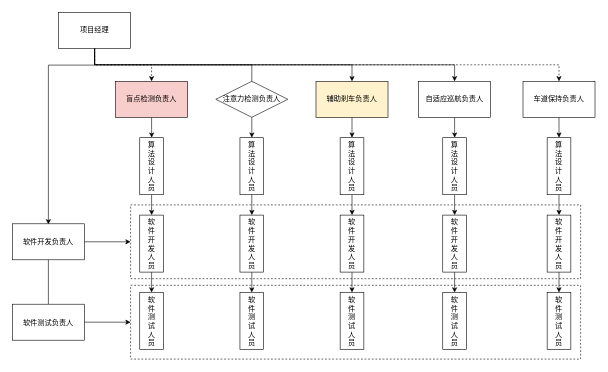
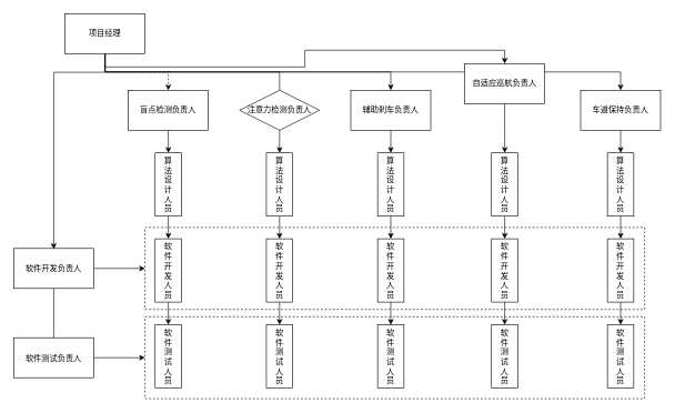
- <mxCell id="7" style="edgeStyle=orthogonalEdgeStyle;rounded=0;orthogonalLoop=1;jettySize=auto;html=1;exitX=0.5;exitY=1;exitDx=0;exitDy=0;dashed=1;" parent="1" source="8" target="18" edge="1"><mxGeometry relative="1" as="geometry" /></mxCell>
+ <mxCell id="7" style="edgeStyle=orthogonalEdgeStyle;rounded=0;orthogonalLoop=1;jettySize=auto;html=1;exitX=0.5;exitY=1;exitDx=0;exitDy=0;" parent="1" source="8" target="18" edge="1"><mxGeometry relative="1" as="geometry" /></mxCell>
- <mxCell id="10" value="盲点检测负责人" style="rounded=0;whiteSpace=wrap;html=1;fillColor=#f8cecc;" parent="1" vertex="1"><mxGeometry x="192" y="135" width="120" height="60" as="geometry" /></mxCell>
+ <mxCell id="10" value="盲点检测负责人" style="rounded=0;whiteSpace=wrap;html=1;" parent="1" vertex="1"><mxGeometry x="192" y="135" width="120" height="60" as="geometry" /></mxCell>
- <mxCell id="14" value="辅助刹车负责人" style="rounded=0;whiteSpace=wrap;html=1;fillColor=#fff2cc;" parent="1" vertex="1"><mxGeometry x="526" y="135" width="120" height="60" as="geometry" /></mxCell>
+ <mxCell id="14" value="辅助刹车负责人" style="rounded=0;whiteSpace=wrap;html=1;" parent="1" vertex="1"><mxGeometry x="526" y="135" width="120" height="60" as="geometry" /></mxCell>
- <mxCell id="16" value="自适应巡航负责人" style="rounded=0;whiteSpace=wrap;html=1;" parent="1" vertex="1"><mxGeometry x="697" y="135" width="120" height="60" as="geometry" /></mxCell>
+ <mxCell id="16" value="自适应巡航负责人" style="rounded=0;whiteSpace=wrap;html=1;" parent="1" vertex="1"><mxGeometry x="697" y="95" width="120" height="60" as="geometry" /></mxCell>
